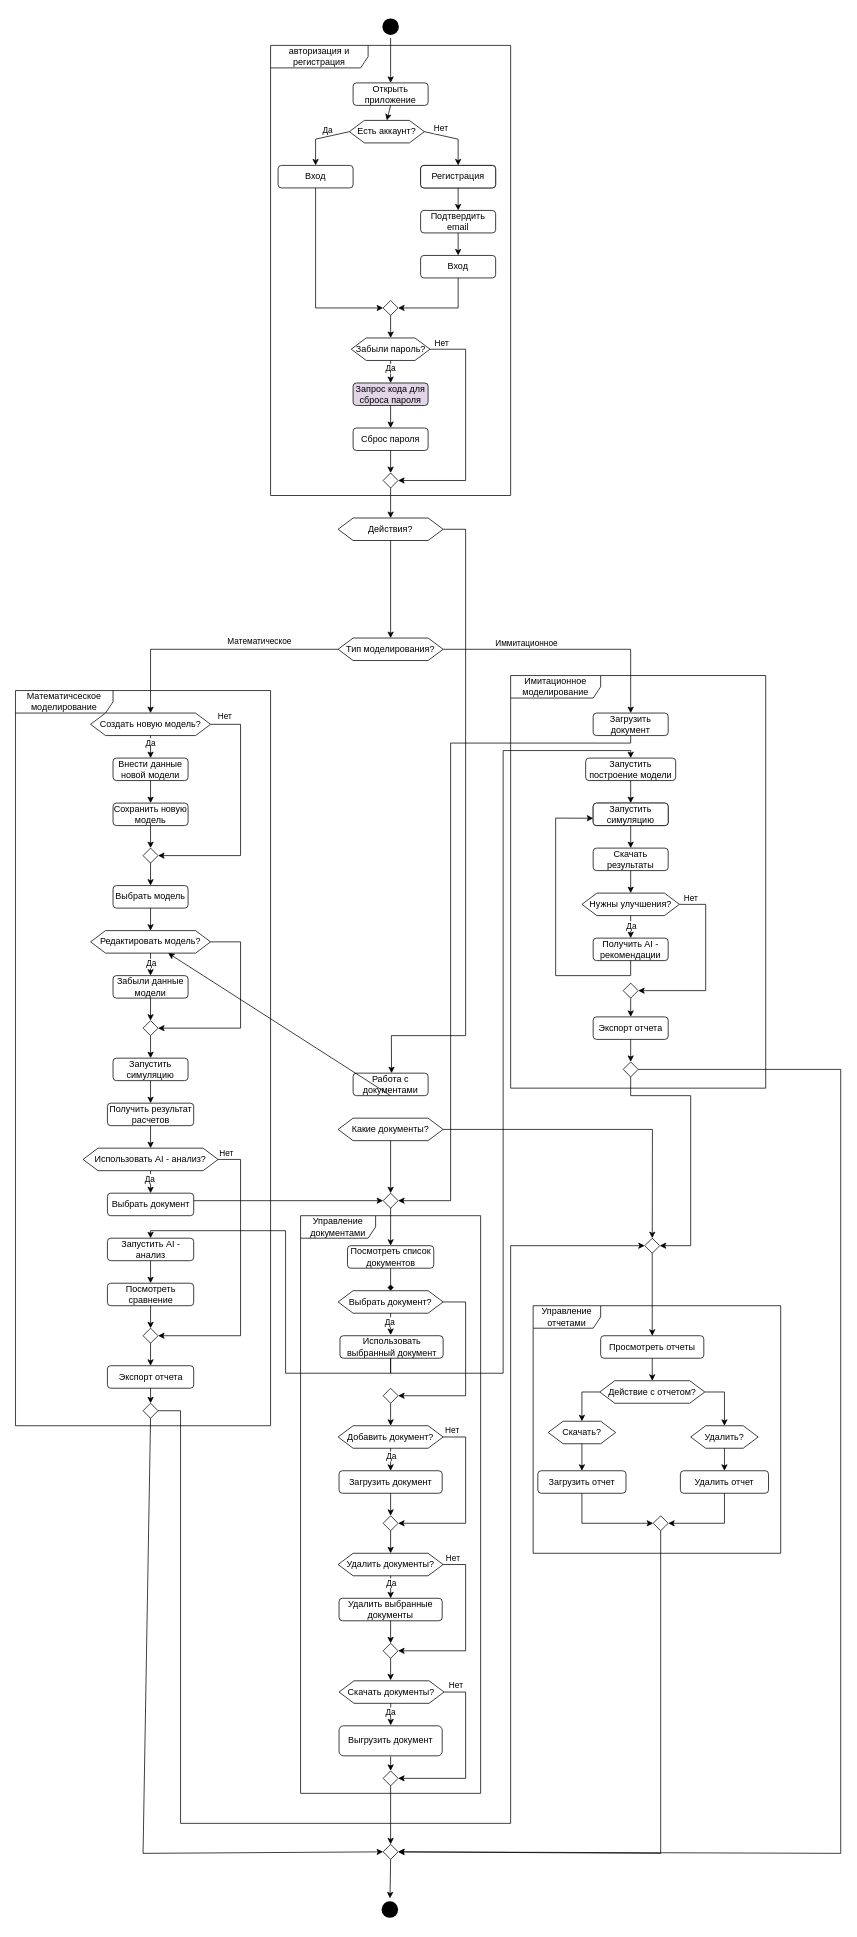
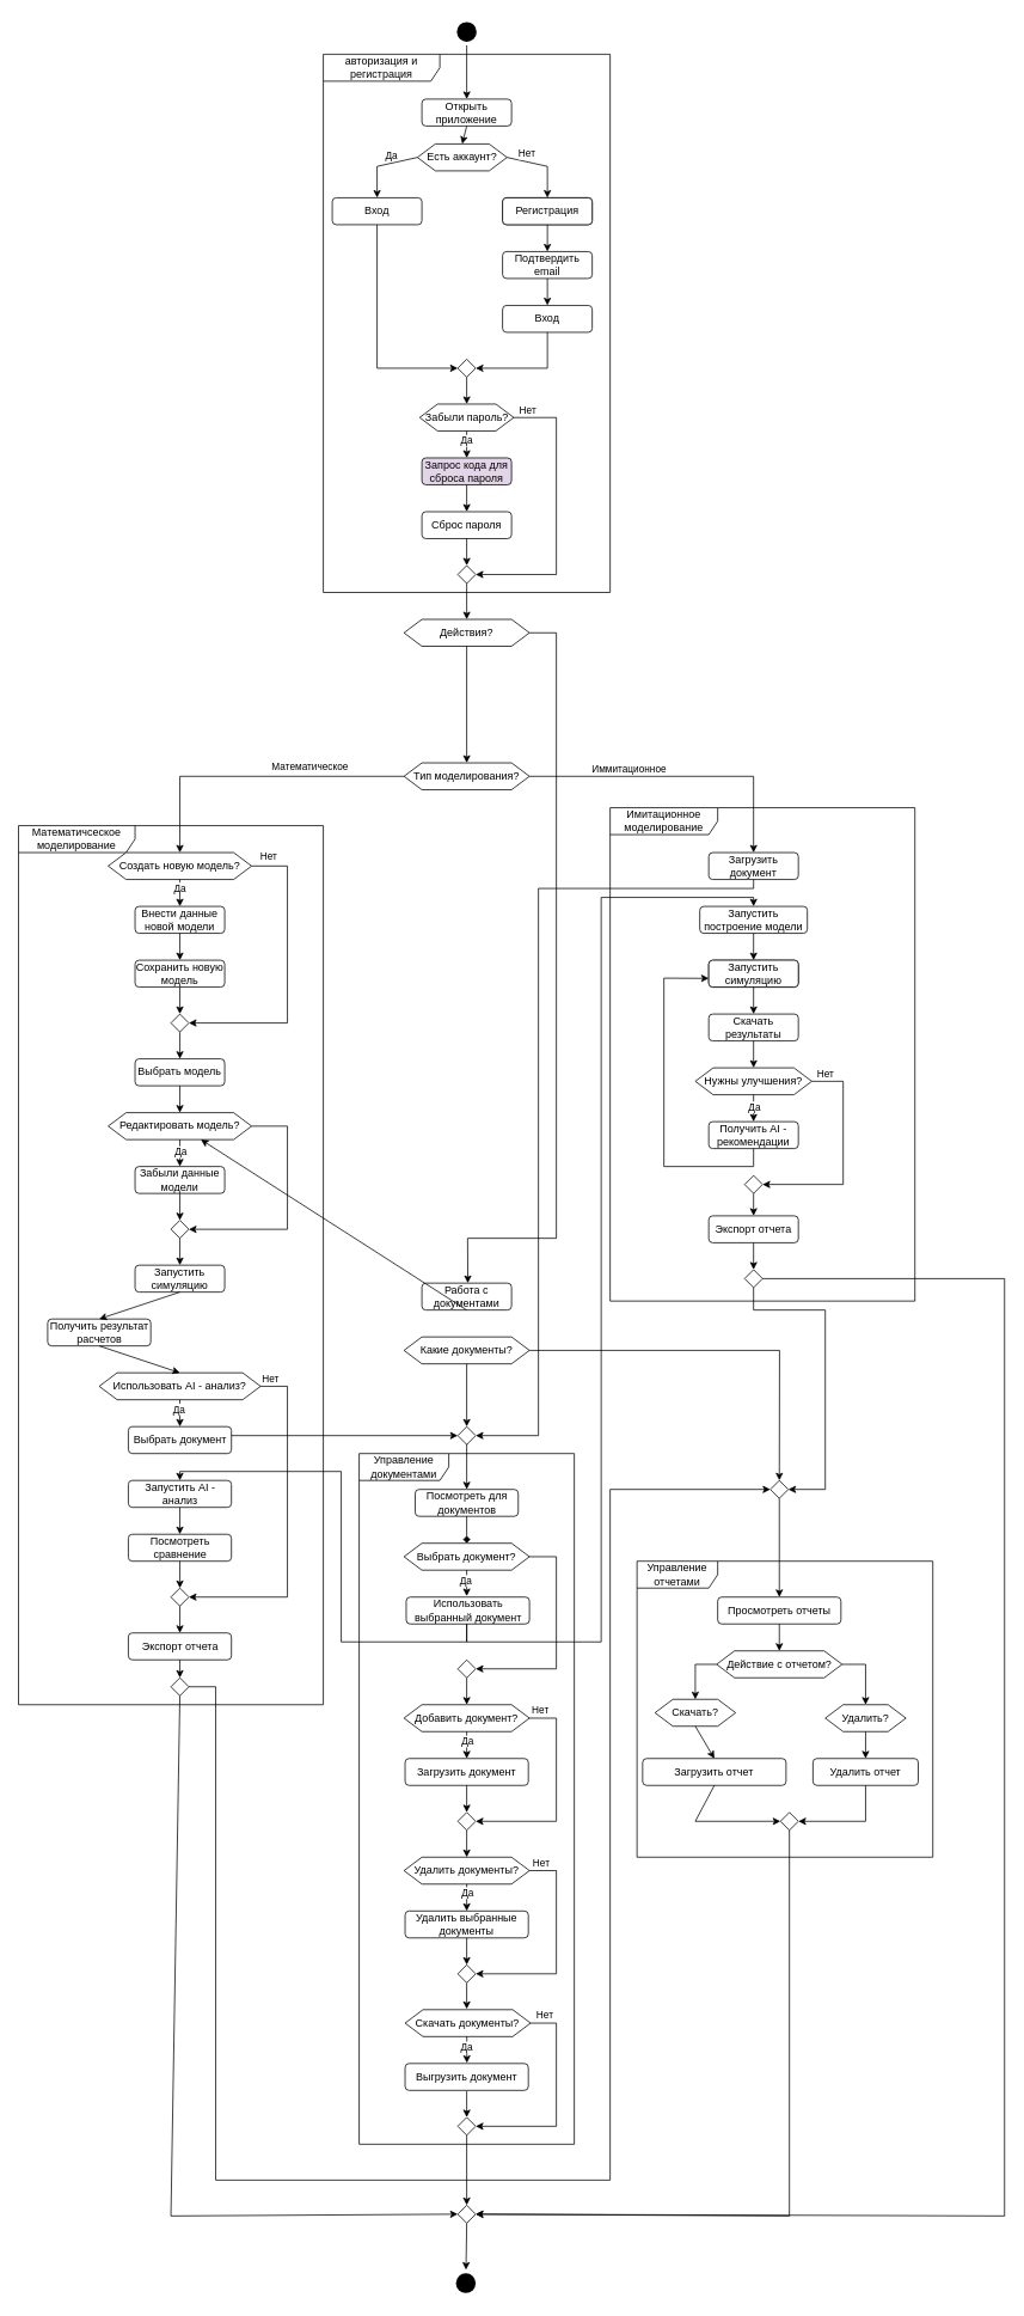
- <mxCell id="45" value="Получить результат расчетов" style="rounded=1;whiteSpace=wrap;html=1;" vertex="1" parent="1"><mxGeometry x="142.5" y="1470" width="115" height="30" as="geometry" /></mxCell>
+ <mxCell id="45" value="Получить результат расчетов" style="rounded=1;whiteSpace=wrap;html=1;" vertex="1" parent="1"><mxGeometry x="52.5" y="1470" width="115" height="30" as="geometry" /></mxCell>
- <mxCell id="50" value="Посмотреть список документов" style="rounded=1;whiteSpace=wrap;html=1;" vertex="1" parent="1"><mxGeometry x="462.5" y="1660" width="115" height="30" as="geometry" /></mxCell>
+ <mxCell id="50" value="Посмотреть для документов" style="rounded=1;whiteSpace=wrap;html=1;" vertex="1" parent="1"><mxGeometry x="462.5" y="1660" width="115" height="30" as="geometry" /></mxCell>
- <mxCell id="152" value="Загрузить отчет" style="rounded=1;whiteSpace=wrap;html=1;" vertex="1" parent="1"><mxGeometry x="716.25" y="1960" width="117.5" height="30" as="geometry" /></mxCell>
+ <mxCell id="152" value="Загрузить отчет" style="rounded=1;whiteSpace=wrap;html=1;" vertex="1" parent="1"><mxGeometry x="716.25" y="1960" width="160" height="30" as="geometry" /></mxCell>
- <mxCell id="108" value="Выгрузить документ" style="rounded=1;whiteSpace=wrap;html=1;" vertex="1" parent="1"><mxGeometry x="451.25" y="2300" width="137.5" height="40" as="geometry" /></mxCell>
+ <mxCell id="108" value="Выгрузить документ" style="rounded=1;whiteSpace=wrap;html=1;" vertex="1" parent="1"><mxGeometry x="451.25" y="2300" width="137.5" height="30" as="geometry" /></mxCell>
